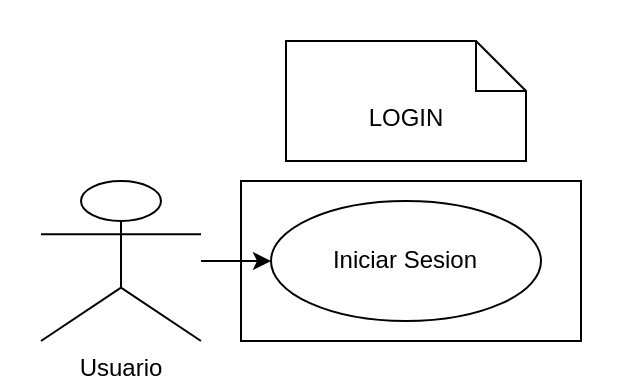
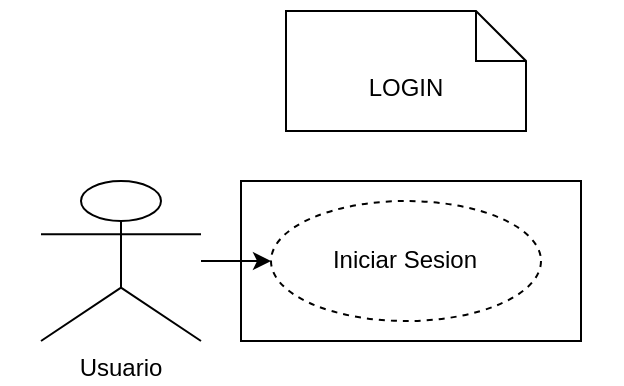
- <mxCell id="6" value="LOGIN" style="shape=note2;boundedLbl=1;whiteSpace=wrap;html=1;size=25;verticalAlign=top;align=center;" vertex="1" parent="1"><mxGeometry x="142.5" y="20" width="120" height="60" as="geometry" /></mxCell>
+ <mxCell id="6" value="LOGIN" style="shape=note2;boundedLbl=1;whiteSpace=wrap;html=1;size=25;verticalAlign=top;align=center;" vertex="1" parent="1"><mxGeometry x="142.5" y="5" width="120" height="60" as="geometry" /></mxCell>
- <mxCell id="5" value="Iniciar Sesion" style="ellipse;whiteSpace=wrap;html=1;" vertex="1" parent="1"><mxGeometry x="135" y="100" width="135" height="60" as="geometry" /></mxCell>
+ <mxCell id="5" value="Iniciar Sesion" style="ellipse;whiteSpace=wrap;html=1;dashed=1;" vertex="1" parent="1"><mxGeometry x="135" y="100" width="135" height="60" as="geometry" /></mxCell>
